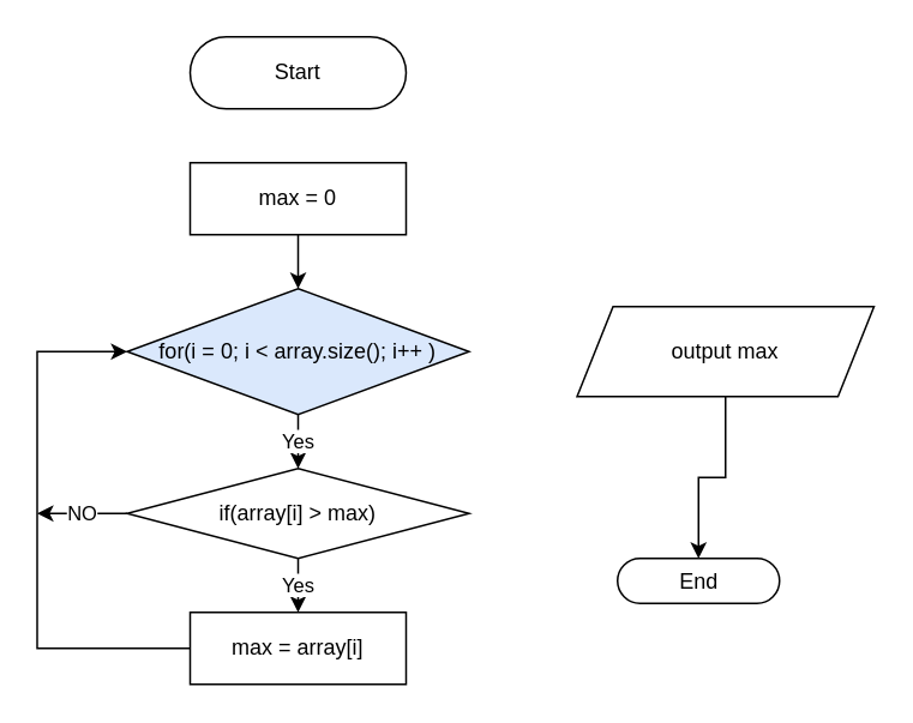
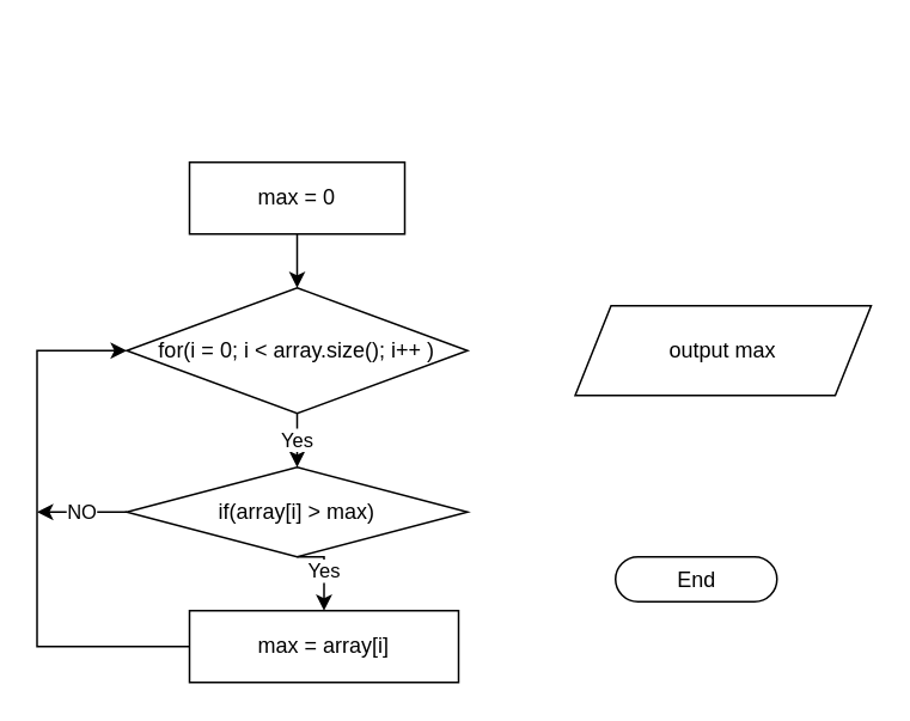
- <mxCell id="2" value="Start" style="rounded=1;whiteSpace=wrap;html=1;arcSize=50;" vertex="1" parent="1"><mxGeometry x="105" y="20" width="120" height="40" as="geometry" /></mxCell>
- <mxCell id="5" value="for(i = 0; i &amp;lt; array.size(); i++ )" style="rhombus;whiteSpace=wrap;html=1;fillColor=#dae8fc;" vertex="1" parent="1"><mxGeometry x="70" y="160" width="190" height="70" as="geometry" /></mxCell>
+ <mxCell id="5" value="for(i = 0; i &amp;lt; array.size(); i++ )" style="rhombus;whiteSpace=wrap;html=1;" vertex="1" parent="1"><mxGeometry x="70" y="160" width="190" height="70" as="geometry" /></mxCell>
- <mxCell id="13" style="edgeStyle=orthogonalEdgeStyle;rounded=0;orthogonalLoop=1;jettySize=auto;html=1;entryX=0.5;entryY=0;entryDx=0;entryDy=0;" edge="1" parent="1" source="14" target="3"><mxGeometry relative="1" as="geometry" /></mxCell>
- <mxCell id="9" value="max = array[i]" style="rounded=0;whiteSpace=wrap;html=1;" vertex="1" parent="1"><mxGeometry x="105" y="340" width="120" height="40" as="geometry" /></mxCell>
+ <mxCell id="9" value="max = array[i]" style="rounded=0;whiteSpace=wrap;html=1;" vertex="1" parent="1"><mxGeometry x="105" y="340" width="150" height="40" as="geometry" /></mxCell>
